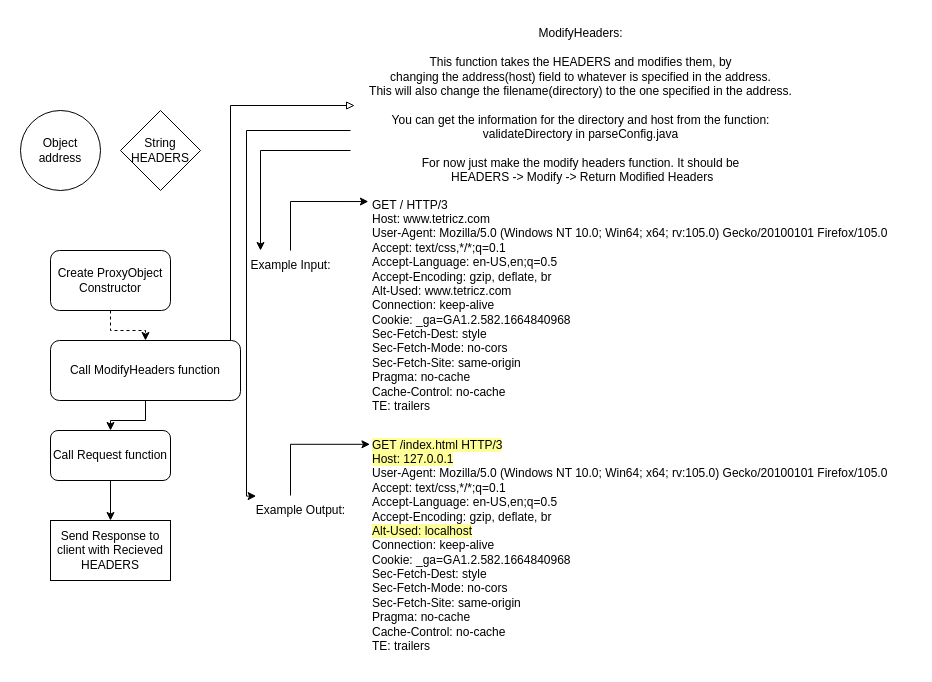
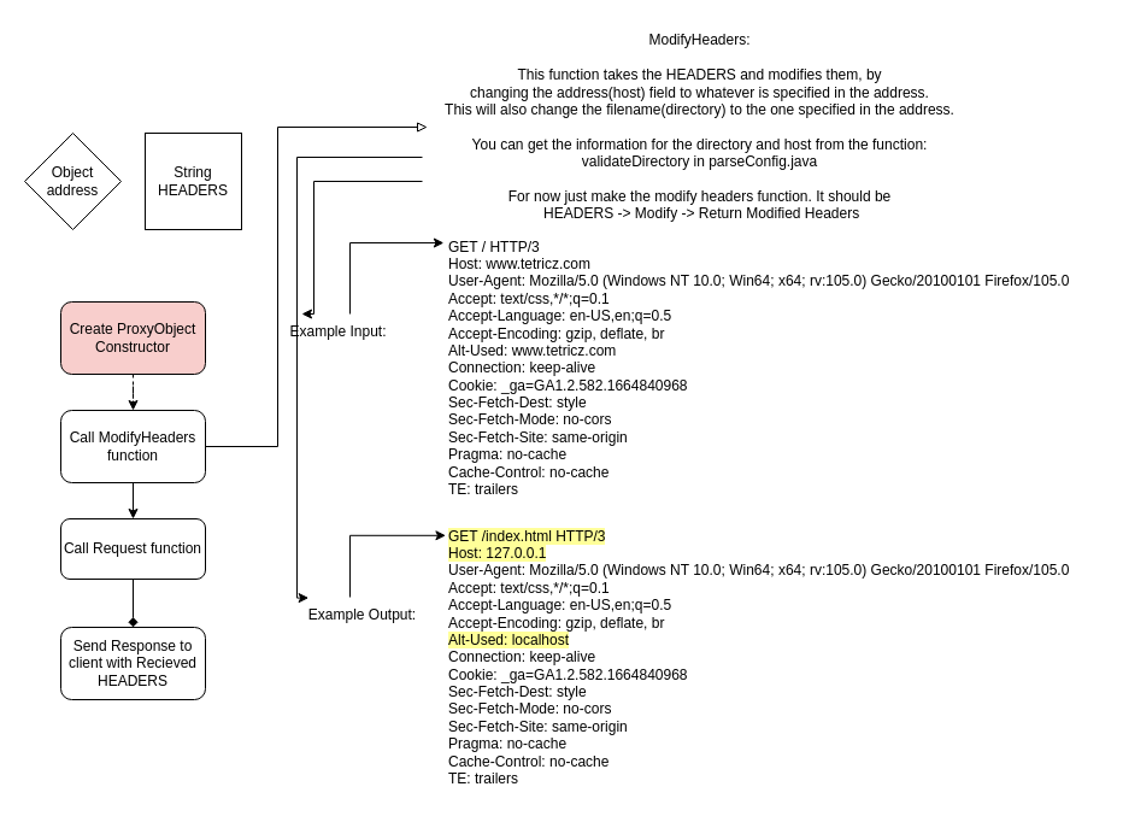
- <mxCell id="14" value="&lt;div&gt;Object&lt;/div&gt;&lt;div&gt;address&lt;br&gt;&lt;/div&gt;" style="ellipse;whiteSpace=wrap;html=1;" vertex="1" parent="1"><mxGeometry x="20" y="110" width="80" height="80" as="geometry" /></mxCell>
+ <mxCell id="14" value="&lt;div&gt;Object&lt;/div&gt;&lt;div&gt;address&lt;br&gt;&lt;/div&gt;" style="rhombus;whiteSpace=wrap;html=1;" vertex="1" parent="1"><mxGeometry x="20" y="110" width="80" height="80" as="geometry" /></mxCell>
- <mxCell id="7" value="&lt;div&gt;String&lt;br&gt;&lt;/div&gt;&lt;div&gt;HEADERS&lt;/div&gt;" style="rhombus;whiteSpace=wrap;html=1;" vertex="1" parent="1"><mxGeometry x="120" y="110" width="80" height="80" as="geometry" /></mxCell>
+ <mxCell id="7" value="&lt;div&gt;String&lt;br&gt;&lt;/div&gt;&lt;div&gt;HEADERS&lt;/div&gt;" style="whiteSpace=wrap;html=1;rounded=0;" vertex="1" parent="1"><mxGeometry x="120" y="110" width="80" height="80" as="geometry" /></mxCell>
- <mxCell id="16" value="&lt;div&gt;Example Input:&lt;/div&gt;" style="text;html=1;align=center;verticalAlign=middle;resizable=0;points=[];autosize=1;strokeColor=none;fillColor=none;" vertex="1" parent="1"><mxGeometry x="240" y="250" width="100" height="30" as="geometry" /></mxCell>
+ <mxCell id="16" value="&lt;div&gt;Example Input:&lt;/div&gt;" style="text;html=1;align=center;verticalAlign=middle;resizable=0;points=[];autosize=1;strokeColor=none;fillColor=none;" vertex="1" parent="1"><mxGeometry x="230" y="260" width="100" height="30" as="geometry" /></mxCell>
- <mxCell id="3" value="&lt;div&gt;Create ProxyObject&lt;/div&gt;&lt;div&gt;Constructor&lt;br&gt;&lt;/div&gt;" style="rounded=1;whiteSpace=wrap;html=1;" vertex="1" parent="1"><mxGeometry x="50" y="250" width="120" height="60" as="geometry" /></mxCell>
+ <mxCell id="3" value="&lt;div&gt;Create ProxyObject&lt;/div&gt;&lt;div&gt;Constructor&lt;br&gt;&lt;/div&gt;" style="rounded=1;whiteSpace=wrap;html=1;fillColor=#f8cecc;" vertex="1" parent="1"><mxGeometry x="50" y="250" width="120" height="60" as="geometry" /></mxCell>
- <mxCell id="6" value="Call ModifyHeaders function" style="rounded=1;whiteSpace=wrap;html=1;" vertex="1" parent="1"><mxGeometry x="50" y="340" width="190" height="60" as="geometry" /></mxCell>
+ <mxCell id="6" value="Call ModifyHeaders function" style="rounded=1;whiteSpace=wrap;html=1;" vertex="1" parent="1"><mxGeometry x="50" y="340" width="120" height="60" as="geometry" /></mxCell>
- <mxCell id="8" style="edgeStyle=orthogonalEdgeStyle;rounded=0;orthogonalLoop=1;jettySize=auto;html=1;" edge="1" parent="1" source="9" target="10"><mxGeometry relative="1" as="geometry"><mxPoint x="110" y="570" as="targetPoint" /></mxGeometry></mxCell>
+ <mxCell id="8" style="edgeStyle=orthogonalEdgeStyle;rounded=0;orthogonalLoop=1;jettySize=auto;html=1;endArrow=diamond;" edge="1" parent="1" source="9" target="10"><mxGeometry relative="1" as="geometry"><mxPoint x="110" y="570" as="targetPoint" /></mxGeometry></mxCell>
- <mxCell id="10" value="&lt;div&gt;Send Response to client with Recieved HEADERS&lt;/div&gt;" style="whiteSpace=wrap;html=1;rounded=0;" vertex="1" parent="1"><mxGeometry x="50" y="520" width="120" height="60" as="geometry" /></mxCell>
+ <mxCell id="10" value="&lt;div&gt;Send Response to client with Recieved HEADERS&lt;/div&gt;" style="rounded=1;whiteSpace=wrap;html=1;" vertex="1" parent="1"><mxGeometry x="50" y="520" width="120" height="60" as="geometry" /></mxCell>
